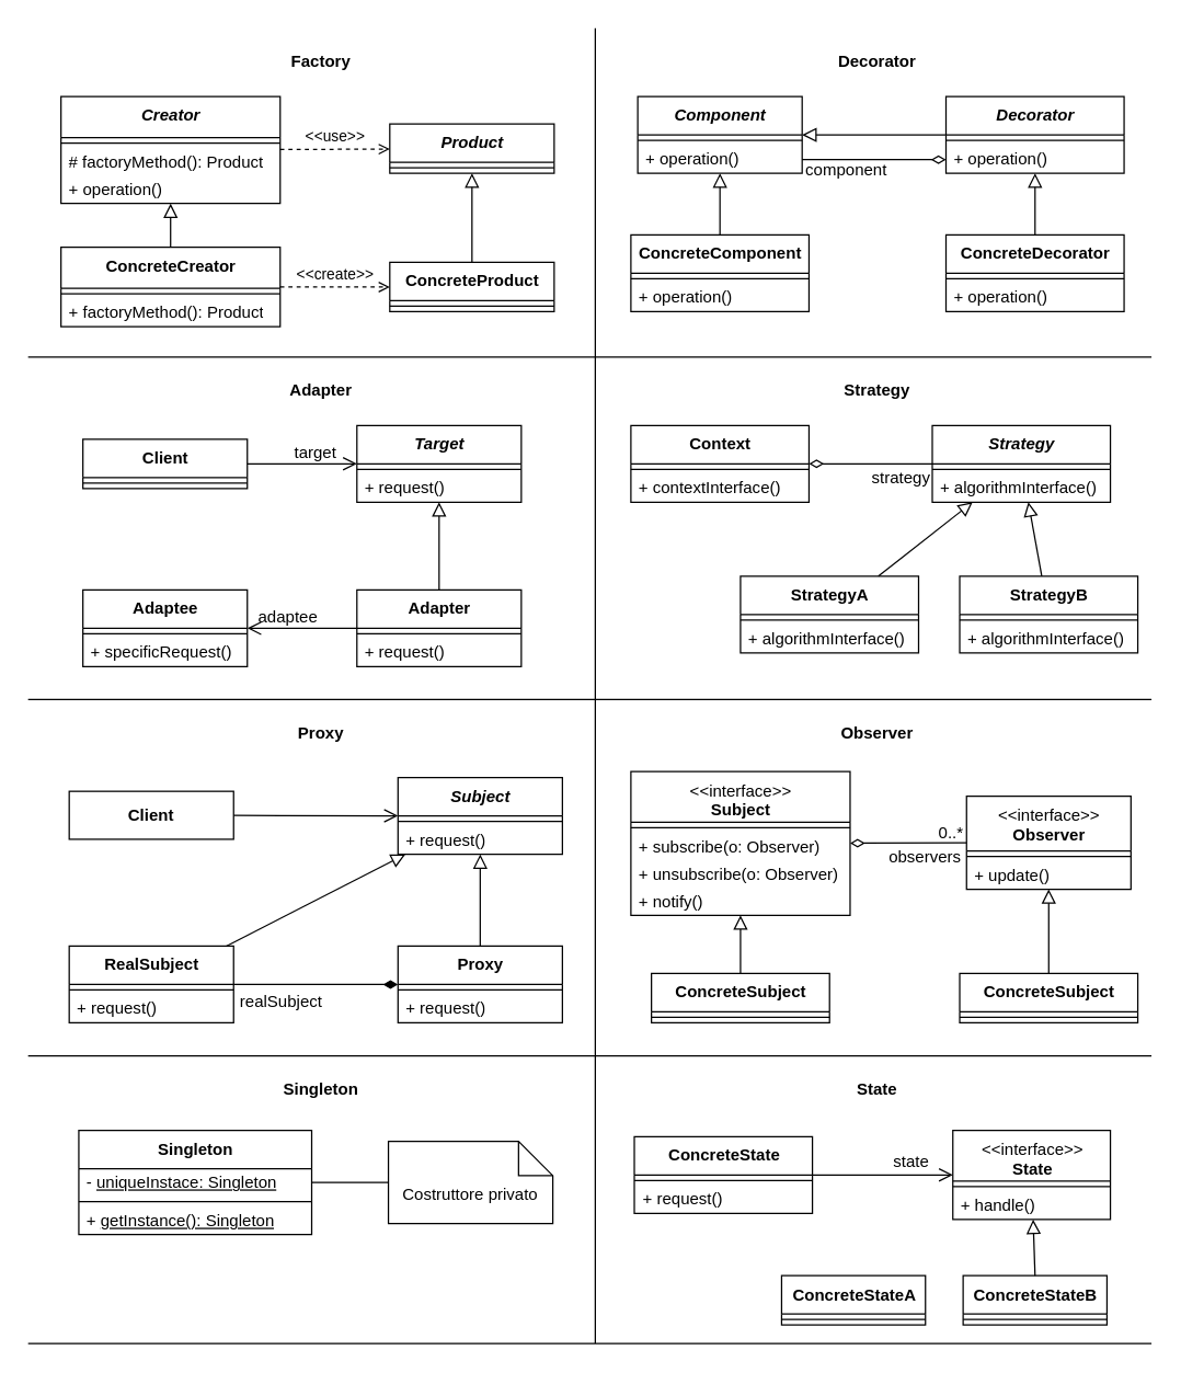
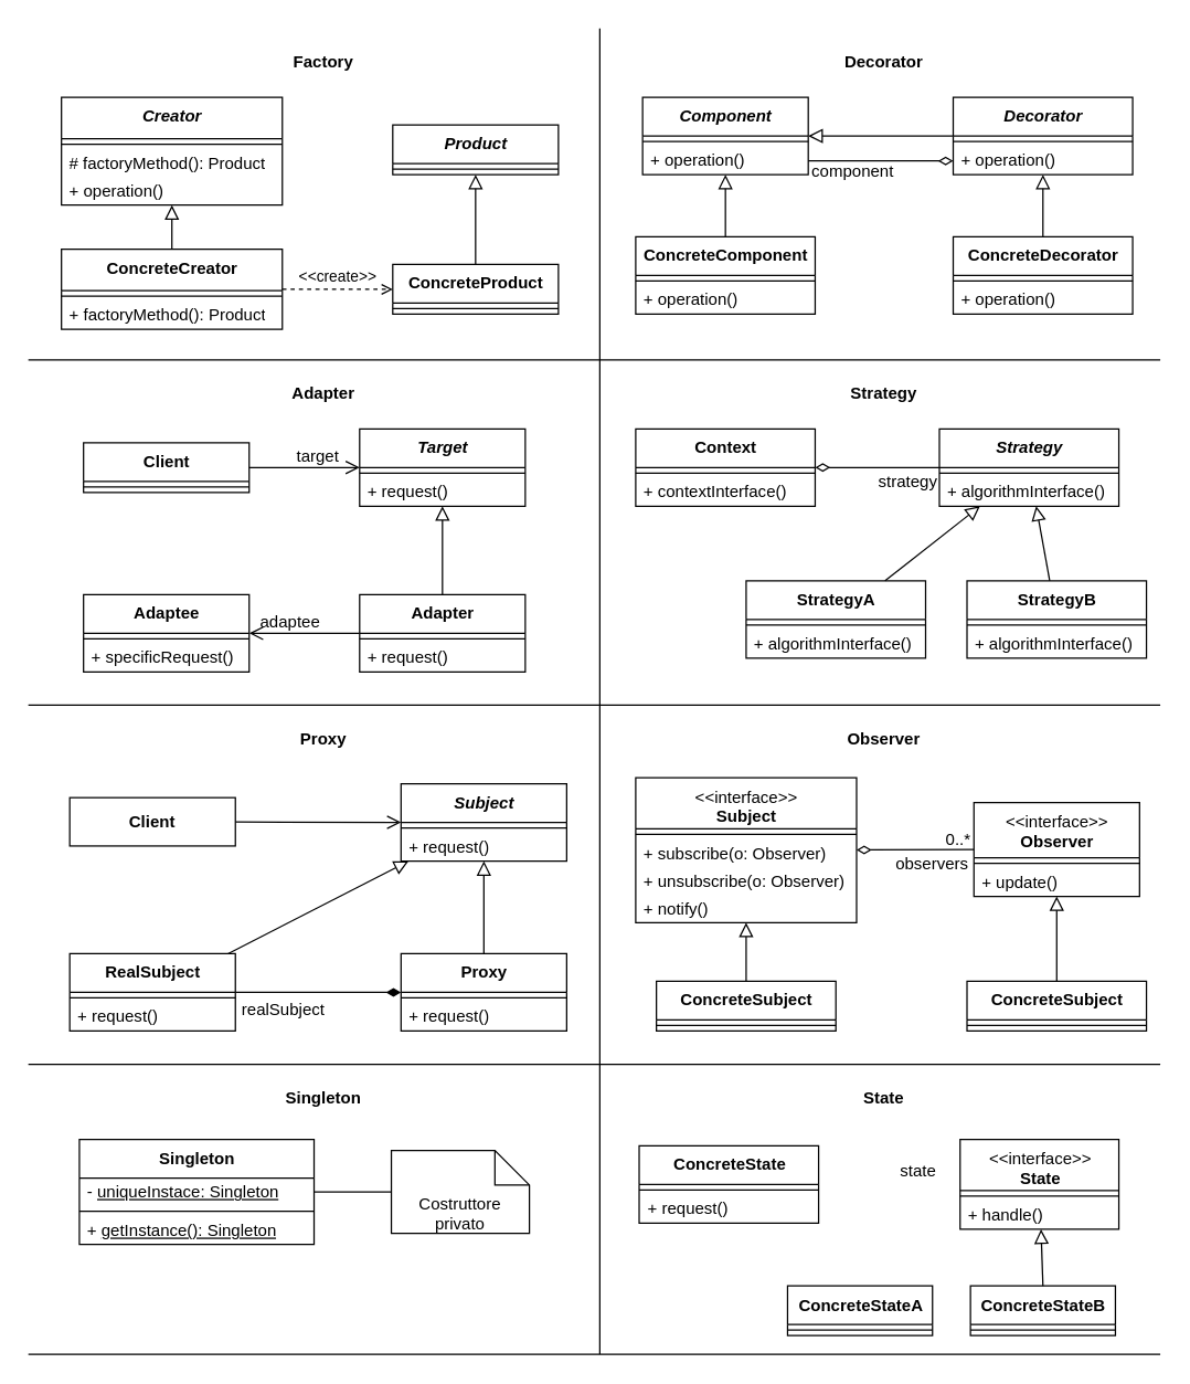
- <mxCell id="15" value="&amp;lt;&amp;lt;use&amp;gt;&amp;gt;" style="endArrow=open;html=1;rounded=0;align=center;verticalAlign=bottom;dashed=1;endFill=0;labelBackgroundColor=none;" parent="1" source="2" target="6" edge="1"><mxGeometry relative="1" as="geometry"><mxPoint x="174" y="340" as="sourcePoint" /><mxPoint x="334" y="340" as="targetPoint" /></mxGeometry></mxCell>
- <mxCell id="124" value="" style="endArrow=open;startArrow=none;endFill=0;startFill=0;endSize=8;html=1;verticalAlign=bottom;labelBackgroundColor=none;strokeWidth=1;rounded=0;" edge="1" parent="1" source="121" target="116"><mxGeometry width="160" relative="1" as="geometry"><mxPoint x="497.5" y="934.5" as="sourcePoint" /><mxPoint x="577.5" y="934.5" as="targetPoint" /></mxGeometry></mxCell>
- <mxCell id="113" value="Costruttore privato" style="shape=note2;boundedLbl=1;whiteSpace=wrap;html=1;size=25;verticalAlign=top;align=center;" vertex="1" parent="1"><mxGeometry x="283" y="832.5" width="120" height="60" as="geometry" /></mxCell>
+ <mxCell id="113" value="Costruttore privato" style="shape=note2;boundedLbl=1;whiteSpace=wrap;html=1;size=25;verticalAlign=top;align=center;" vertex="1" parent="1"><mxGeometry x="283" y="832.5" width="100" height="60" as="geometry" /></mxCell>
